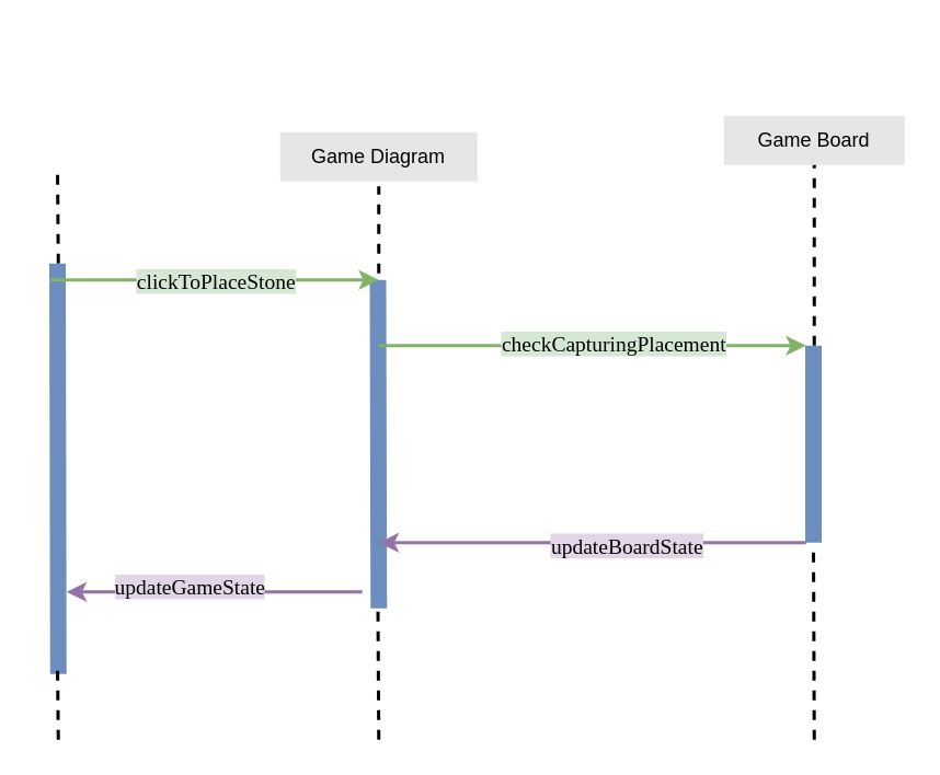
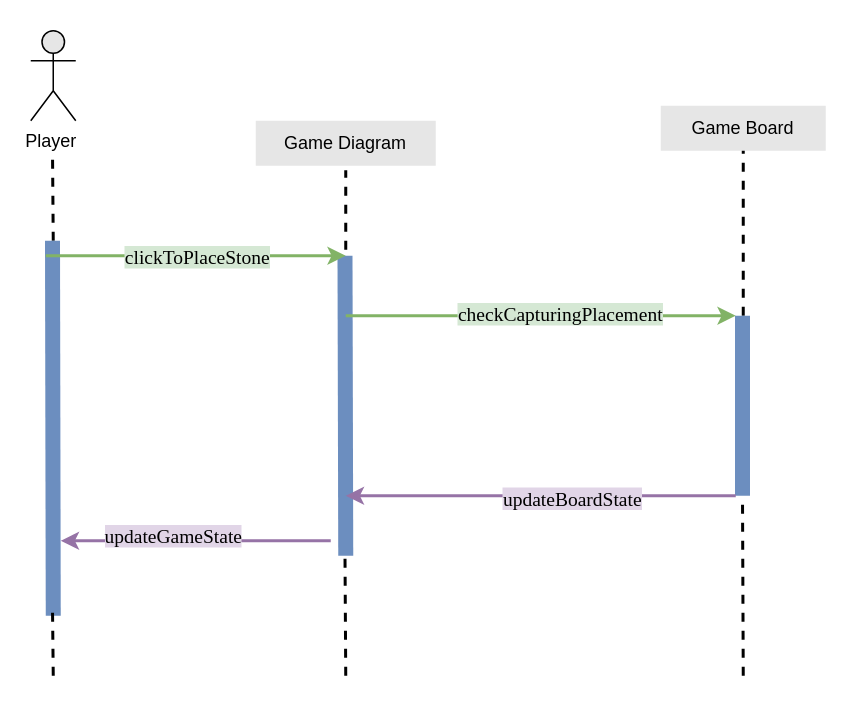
+ <mxCell id="2" value="Player&amp;nbsp;&lt;div&gt;&lt;br&gt;&lt;/div&gt;" style="shape=umlActor;verticalLabelPosition=bottom;verticalAlign=top;html=1;outlineConnect=0;fillColor=#E6E6E6;" parent="1" vertex="1"><mxGeometry x="20" y="20" width="30" height="60" as="geometry" /></mxCell>
